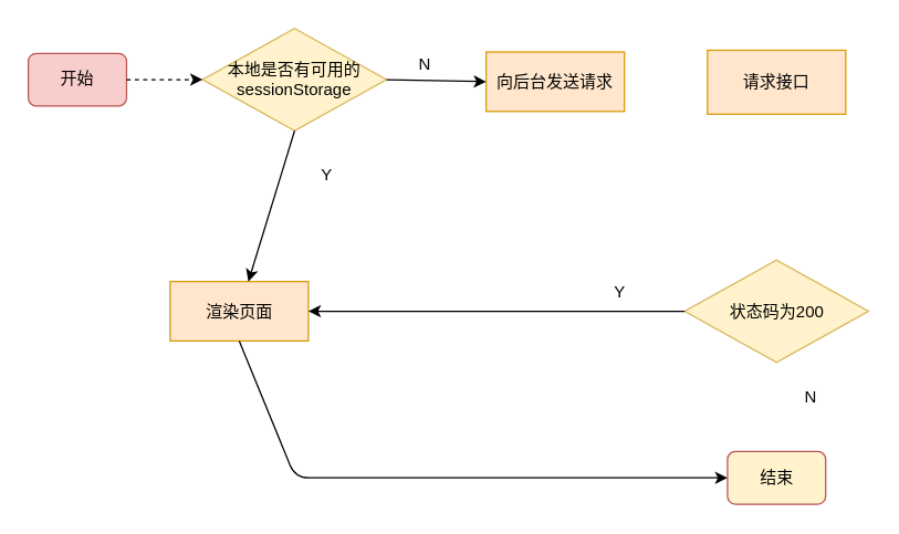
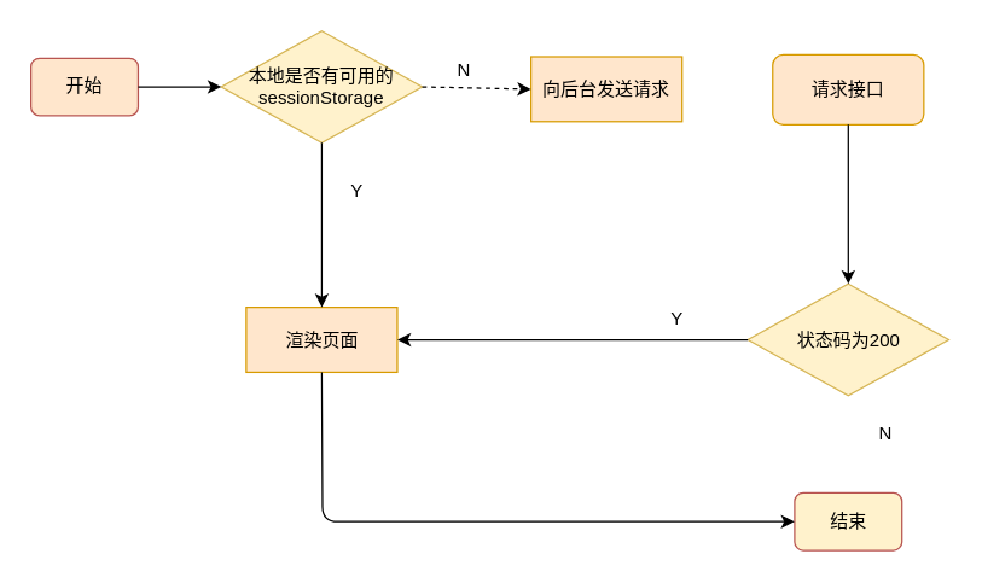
- <mxCell id="2" value="开始" style="rounded=1;whiteSpace=wrap;html=1;fillColor=#f8cecc;strokeColor=#b85450;" vertex="1" parent="1"><mxGeometry x="20" y="38" width="71" height="38" as="geometry" /></mxCell>
+ <mxCell id="2" value="开始" style="rounded=1;whiteSpace=wrap;html=1;fillColor=#ffe6cc;strokeColor=#b85450;" vertex="1" parent="1"><mxGeometry x="20" y="38" width="71" height="38" as="geometry" /></mxCell>
- <mxCell id="8" value="" style="endArrow=classic;html=1;exitX=1;exitY=0.5;exitDx=0;exitDy=0;entryX=0;entryY=0.5;entryDx=0;entryDy=0;dashed=1;" edge="1" parent="1" source="2" target="3"><mxGeometry width="50" height="50" relative="1" as="geometry"><mxPoint x="389" y="255" as="sourcePoint" /><mxPoint x="439" y="205" as="targetPoint" /></mxGeometry></mxCell>
+ <mxCell id="8" value="" style="endArrow=classic;html=1;exitX=1;exitY=0.5;exitDx=0;exitDy=0;entryX=0;entryY=0.5;entryDx=0;entryDy=0;" edge="1" parent="1" source="2" target="3"><mxGeometry width="50" height="50" relative="1" as="geometry"><mxPoint x="389" y="255" as="sourcePoint" /><mxPoint x="439" y="205" as="targetPoint" /></mxGeometry></mxCell>
- <mxCell id="9" value="" style="endArrow=classic;html=1;exitX=1;exitY=0.5;exitDx=0;exitDy=0;entryX=0;entryY=0.5;entryDx=0;entryDy=0;" edge="1" parent="1" source="3" target="4"><mxGeometry width="50" height="50" relative="1" as="geometry"><mxPoint x="389" y="255" as="sourcePoint" /><mxPoint x="439" y="205" as="targetPoint" /></mxGeometry></mxCell>
+ <mxCell id="9" value="" style="endArrow=classic;html=1;exitX=1;exitY=0.5;exitDx=0;exitDy=0;entryX=0;entryY=0.5;entryDx=0;entryDy=0;dashed=1;" edge="1" parent="1" source="3" target="4"><mxGeometry width="50" height="50" relative="1" as="geometry"><mxPoint x="389" y="255" as="sourcePoint" /><mxPoint x="439" y="205" as="targetPoint" /></mxGeometry></mxCell>
- <mxCell id="5" value="请求接口" style="whiteSpace=wrap;html=1;align=center;fillColor=#ffe6cc;strokeColor=#d79b00;" vertex="1" parent="1"><mxGeometry x="511" y="35.75" width="100" height="46.25" as="geometry" /></mxCell>
+ <mxCell id="5" value="请求接口" style="whiteSpace=wrap;html=1;align=center;fillColor=#ffe6cc;strokeColor=#d79b00;rounded=1;" vertex="1" parent="1"><mxGeometry x="511" y="35.75" width="100" height="46.25" as="geometry" /></mxCell>
+ <mxCell id="11" value="" style="endArrow=classic;html=1;exitX=0.5;exitY=1;exitDx=0;exitDy=0;entryX=0.5;entryY=0;entryDx=0;entryDy=0;" edge="1" parent="1" source="5" target="6"><mxGeometry width="50" height="50" relative="1" as="geometry"><mxPoint x="389" y="255" as="sourcePoint" /><mxPoint x="439" y="205" as="targetPoint" /></mxGeometry></mxCell>
- <mxCell id="7" value="渲染页面" style="whiteSpace=wrap;html=1;align=center;fillColor=#ffe6cc;strokeColor=#d79b00;" vertex="1" parent="1"><mxGeometry x="122.5" y="203" width="100" height="43" as="geometry" /></mxCell>
+ <mxCell id="7" value="渲染页面" style="whiteSpace=wrap;html=1;align=center;fillColor=#ffe6cc;strokeColor=#d79b00;" vertex="1" parent="1"><mxGeometry x="162.5" y="203" width="100" height="43" as="geometry" /></mxCell>
